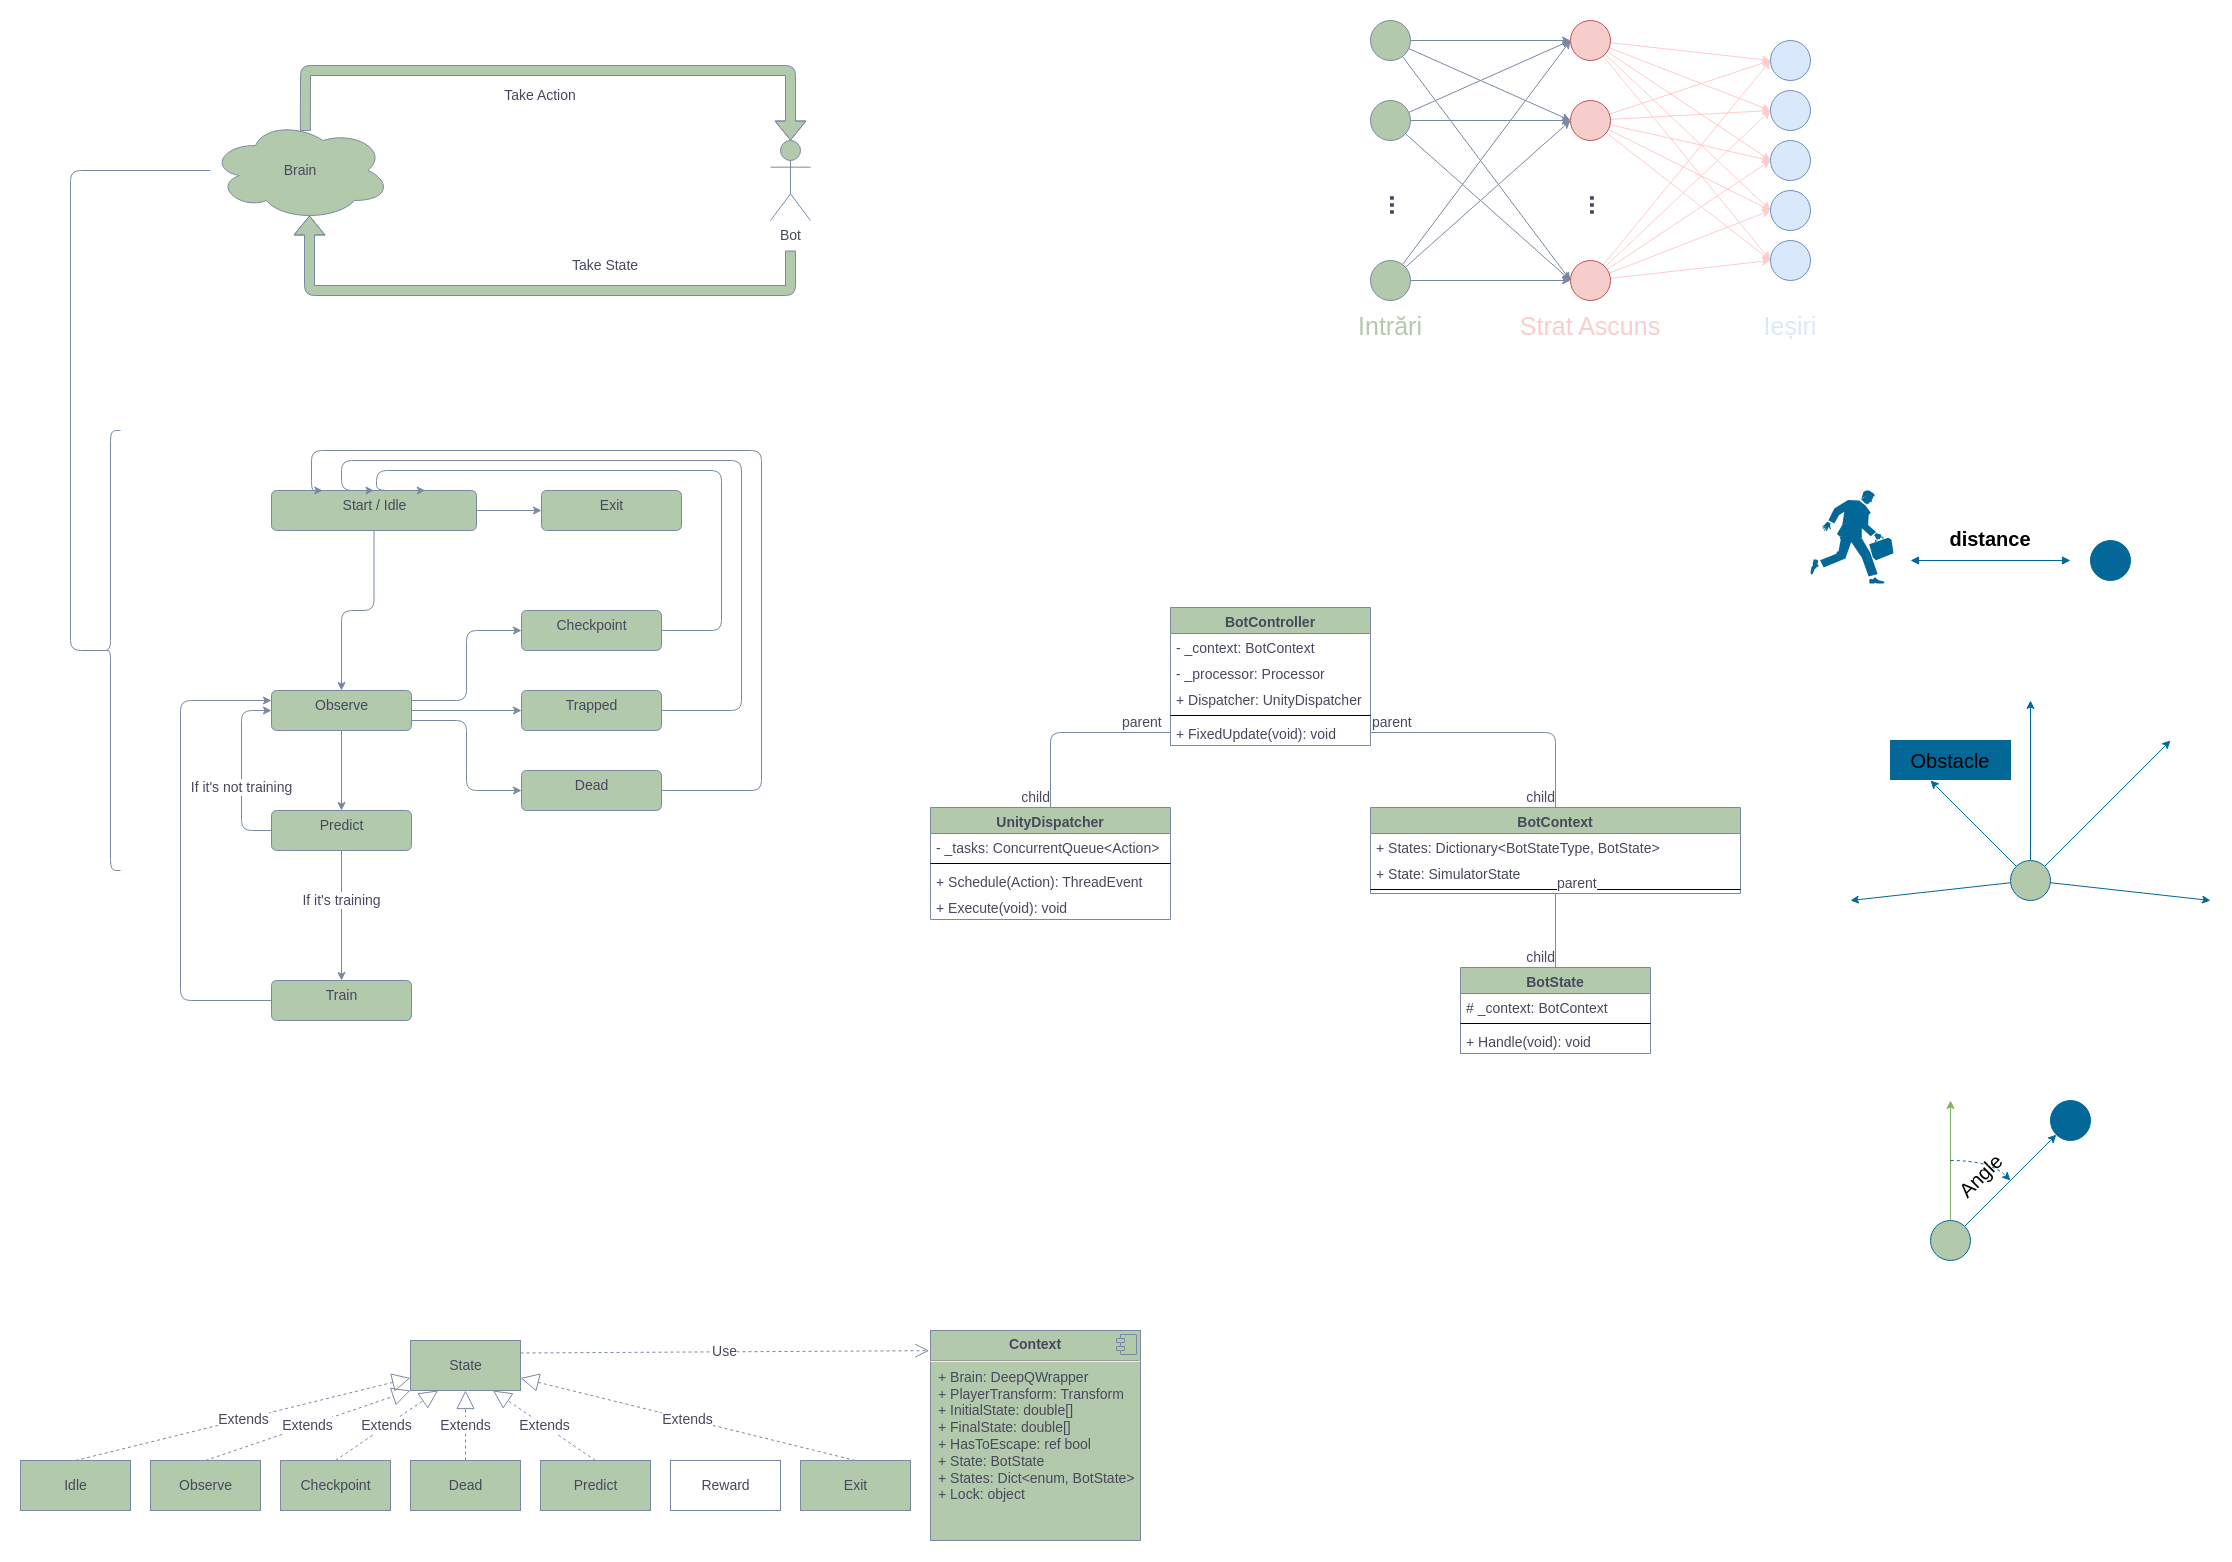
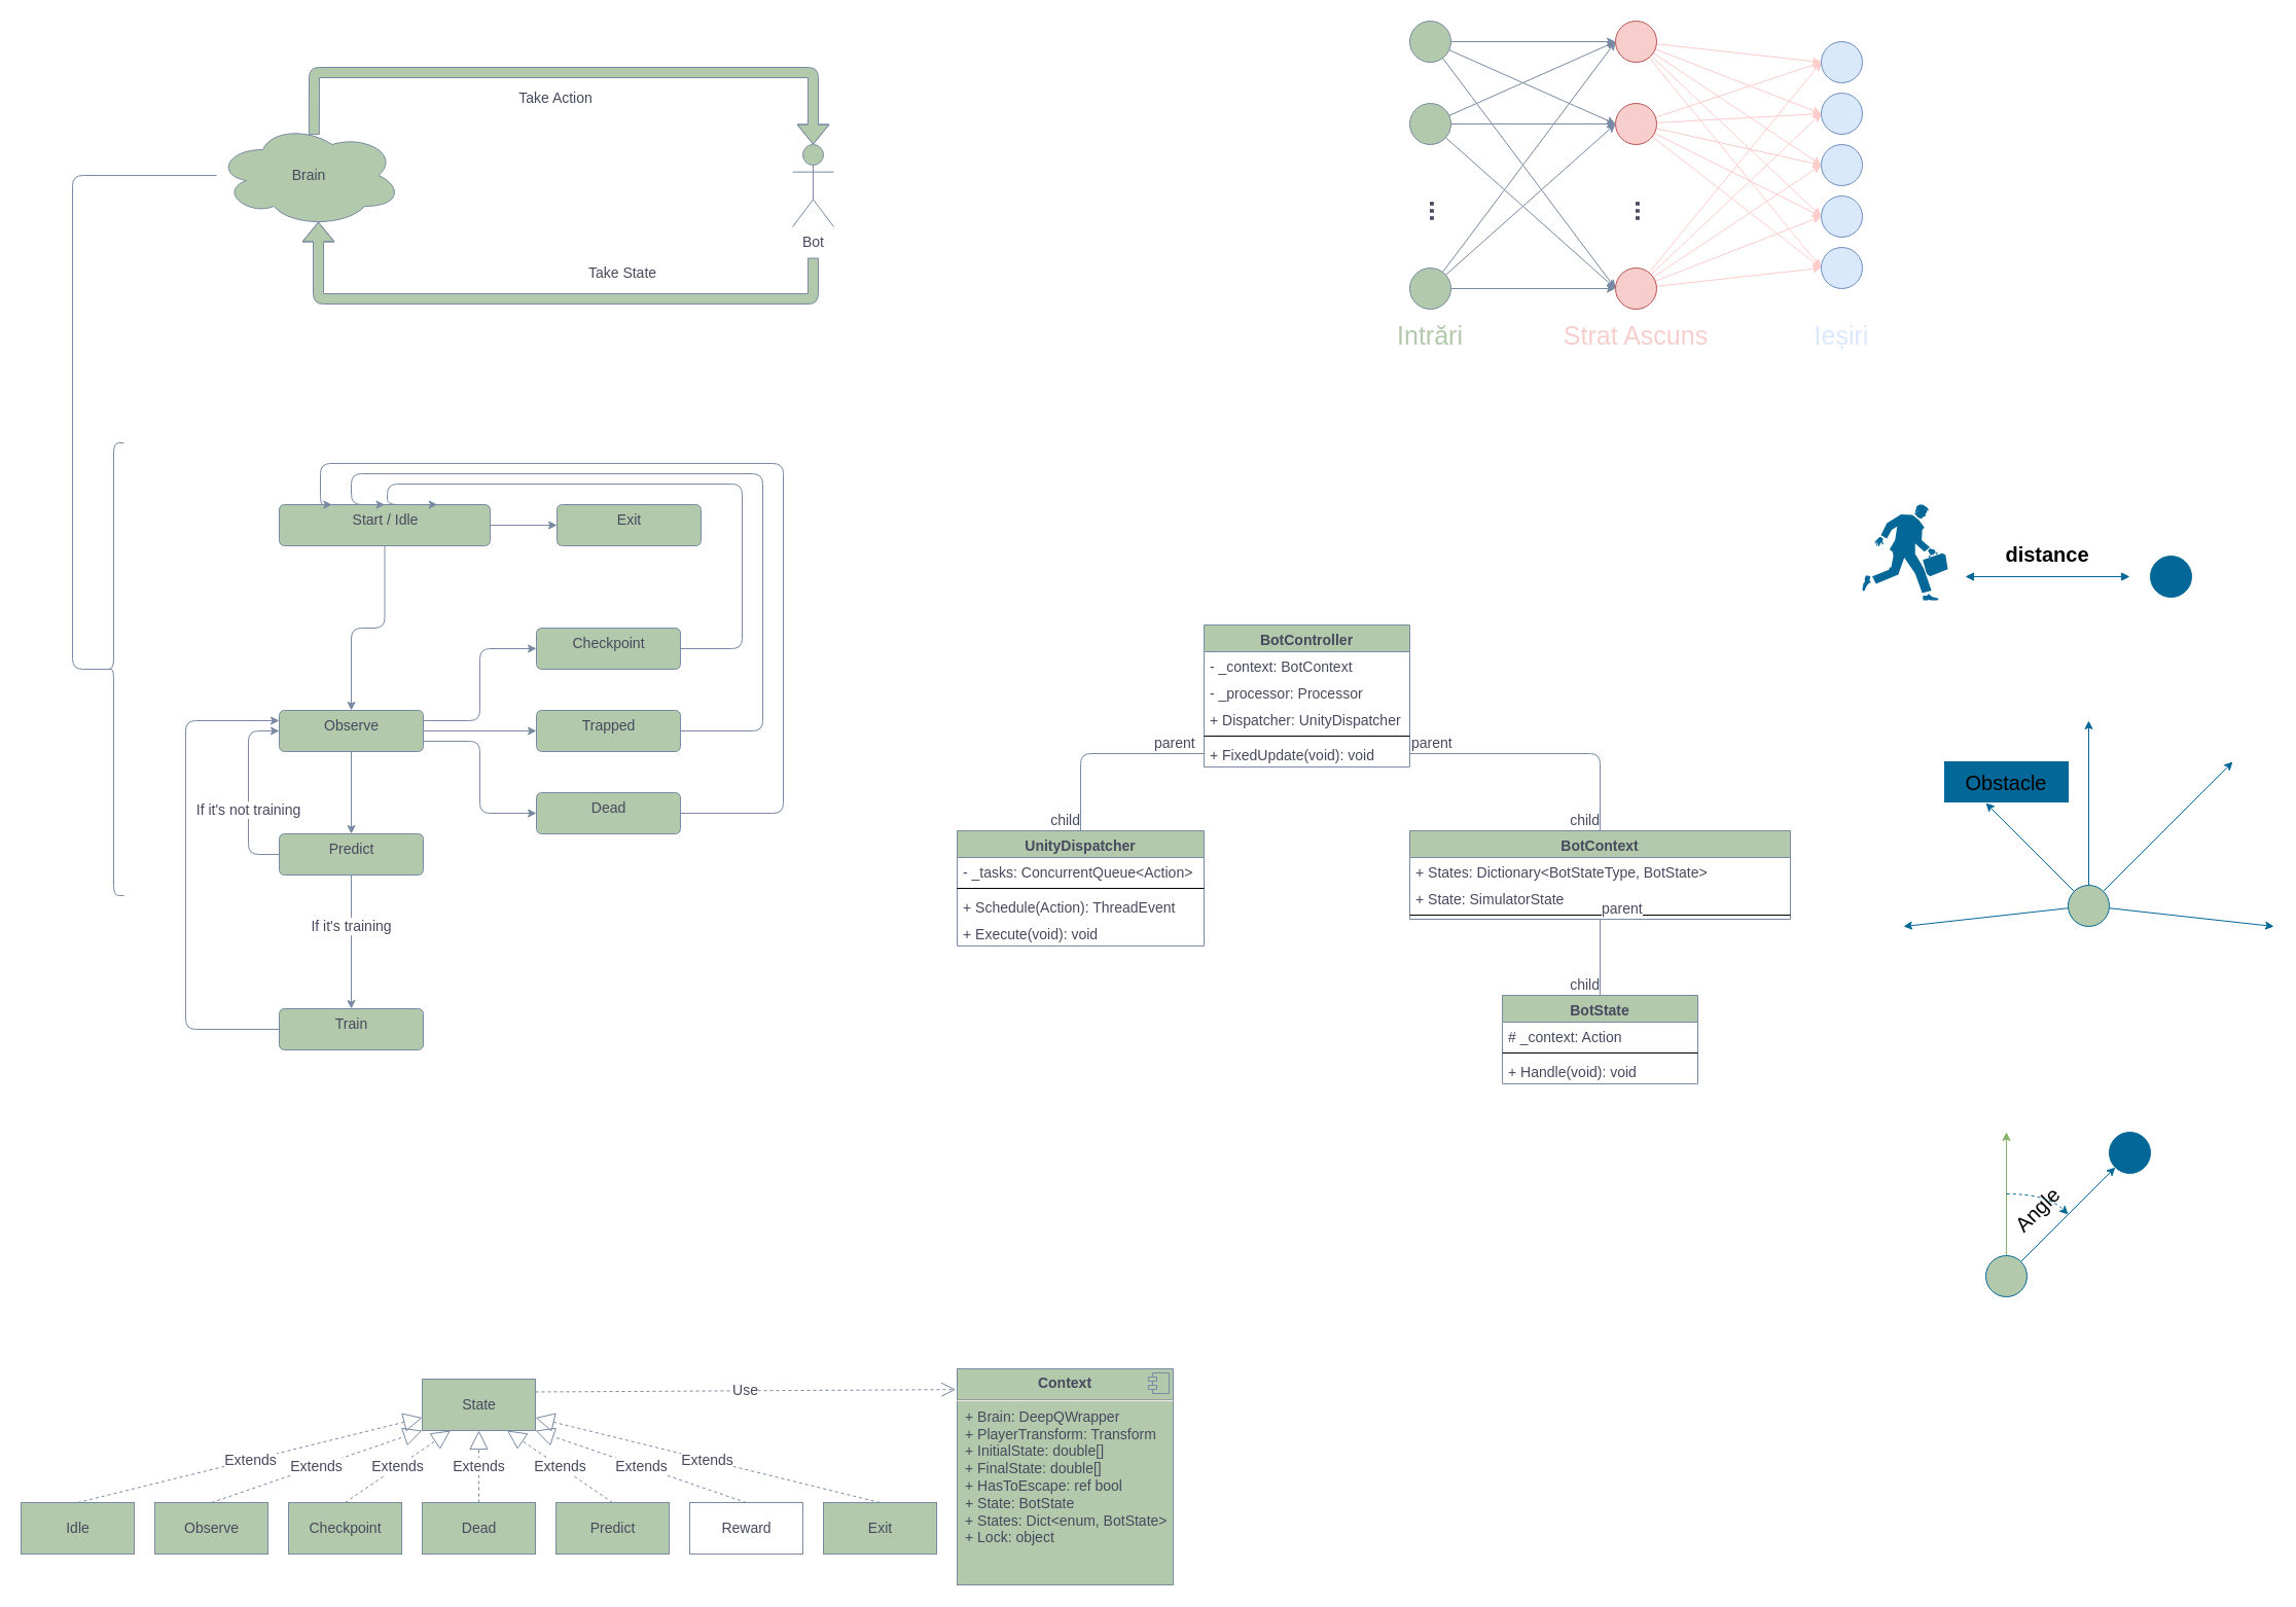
- <mxCell id="73" value="# _context: BotContext" style="text;strokeColor=none;fillColor=none;align=left;verticalAlign=top;spacingLeft=4;spacingRight=4;overflow=hidden;rotatable=0;points=[[0,0.5],[1,0.5]];portConstraint=eastwest;rounded=0;sketch=0;fontSize=14;fontColor=#46495D;" vertex="1" parent="72"><mxGeometry y="26" width="190" height="26" as="geometry" /></mxCell>
+ <mxCell id="73" value="# _context: Action" style="text;strokeColor=none;fillColor=none;align=left;verticalAlign=top;spacingLeft=4;spacingRight=4;overflow=hidden;rotatable=0;points=[[0,0.5],[1,0.5]];portConstraint=eastwest;rounded=0;sketch=0;fontSize=14;fontColor=#46495D;" vertex="1" parent="72"><mxGeometry y="26" width="190" height="26" as="geometry" /></mxCell>
+ <mxCell id="40" value="Extends" style="endArrow=block;endSize=16;endFill=0;html=1;rounded=1;dashed=1;sketch=0;fontSize=14;fontColor=#46495D;strokeColor=#788AA3;strokeWidth=1;fillColor=#B2C9AB;elbow=vertical;exitX=0.5;exitY=0;exitDx=0;exitDy=0;entryX=1;entryY=1;entryDx=0;entryDy=0;" parent="1" source="35" target="30" edge="1"><mxGeometry width="160" relative="1" as="geometry"><mxPoint x="700" y="1390" as="sourcePoint" /><mxPoint x="860" y="1390" as="targetPoint" /></mxGeometry></mxCell>
